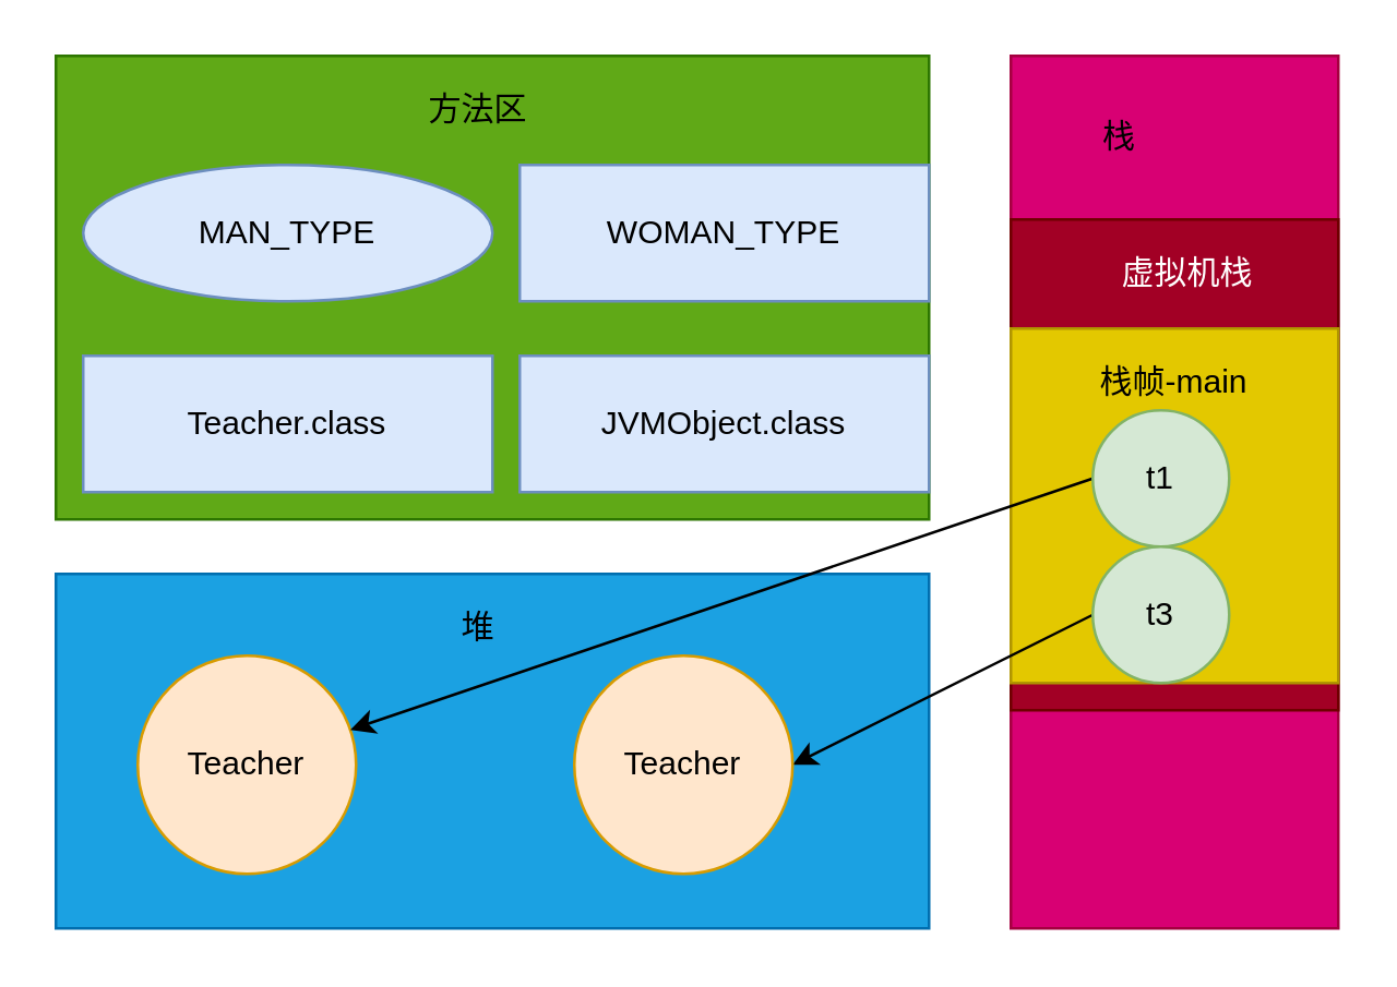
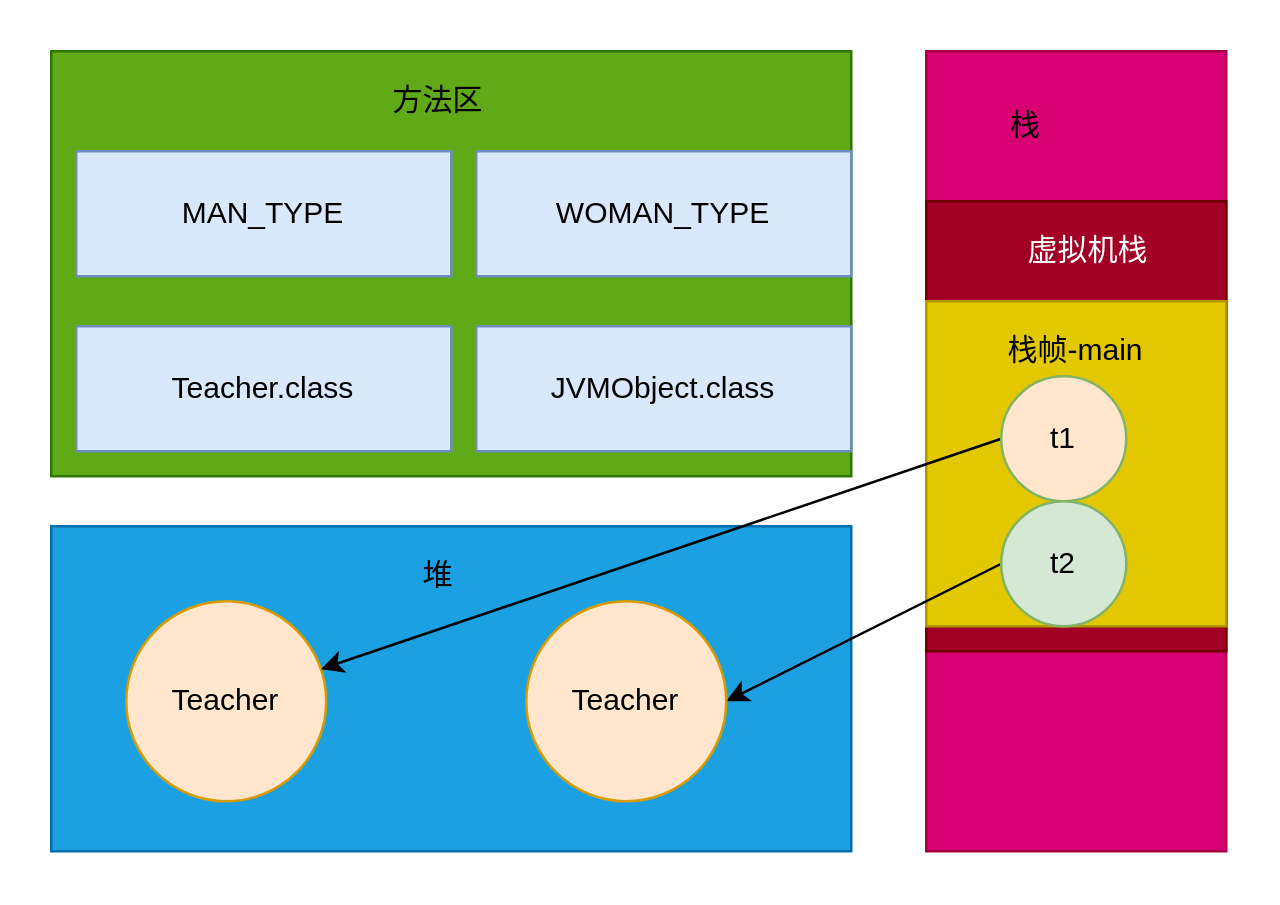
- <mxCell id="5" value="MAN_TYPE" style="ellipse;whiteSpace=wrap;html=1;fillColor=#dae8fc;strokeColor=#6c8ebf;" vertex="1" parent="1"><mxGeometry x="30" y="60" width="150" height="50" as="geometry" /></mxCell>
+ <mxCell id="5" value="MAN_TYPE" style="rounded=0;whiteSpace=wrap;html=1;fillColor=#dae8fc;strokeColor=#6c8ebf;" vertex="1" parent="1"><mxGeometry x="30" y="60" width="150" height="50" as="geometry" /></mxCell>
- <mxCell id="18" value="t1" style="ellipse;whiteSpace=wrap;html=1;aspect=fixed;fillColor=#d5e8d4;strokeColor=#82b366;" vertex="1" parent="1"><mxGeometry x="400" y="150" width="50" height="50" as="geometry" /></mxCell>
+ <mxCell id="18" value="t1" style="ellipse;whiteSpace=wrap;html=1;aspect=fixed;fillColor=#ffe6cc;strokeColor=#82b366;" vertex="1" parent="1"><mxGeometry x="400" y="150" width="50" height="50" as="geometry" /></mxCell>
- <mxCell id="20" value="t3" style="ellipse;whiteSpace=wrap;html=1;aspect=fixed;fillColor=#d5e8d4;strokeColor=#82b366;" vertex="1" parent="1"><mxGeometry x="400" y="200" width="50" height="50" as="geometry" /></mxCell>
+ <mxCell id="20" value="t2" style="ellipse;whiteSpace=wrap;html=1;aspect=fixed;fillColor=#d5e8d4;strokeColor=#82b366;" vertex="1" parent="1"><mxGeometry x="400" y="200" width="50" height="50" as="geometry" /></mxCell>
